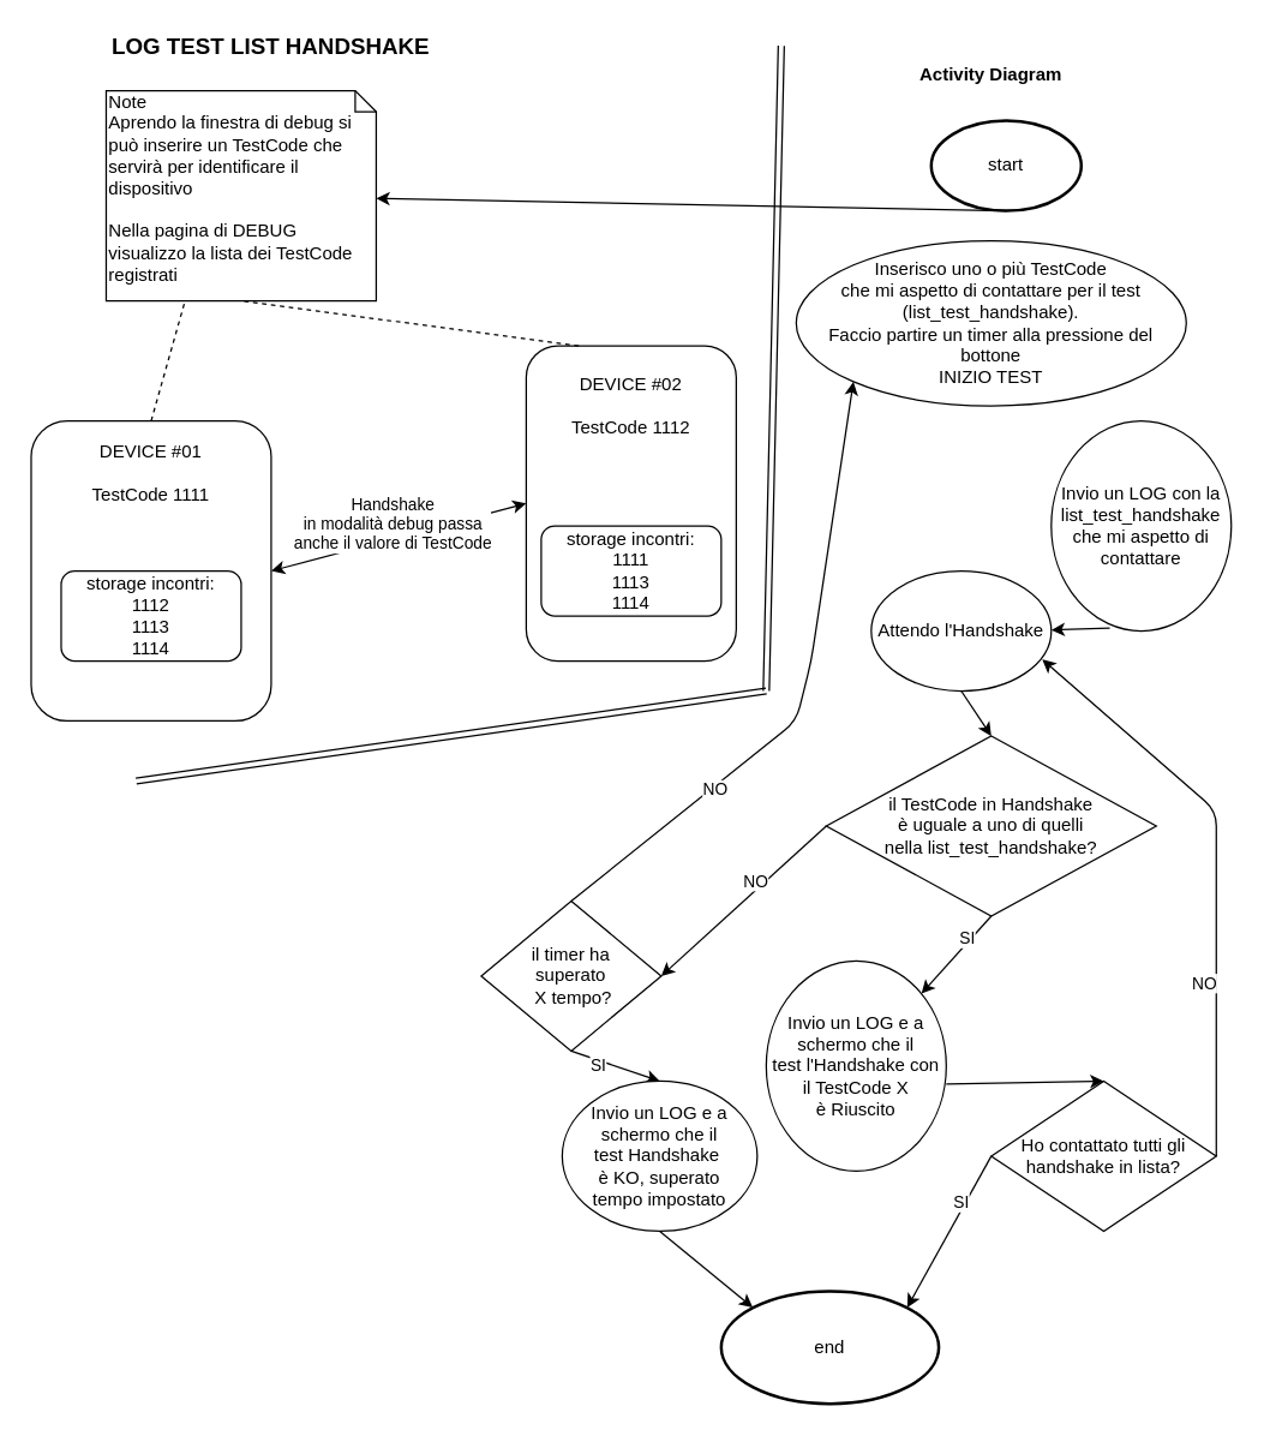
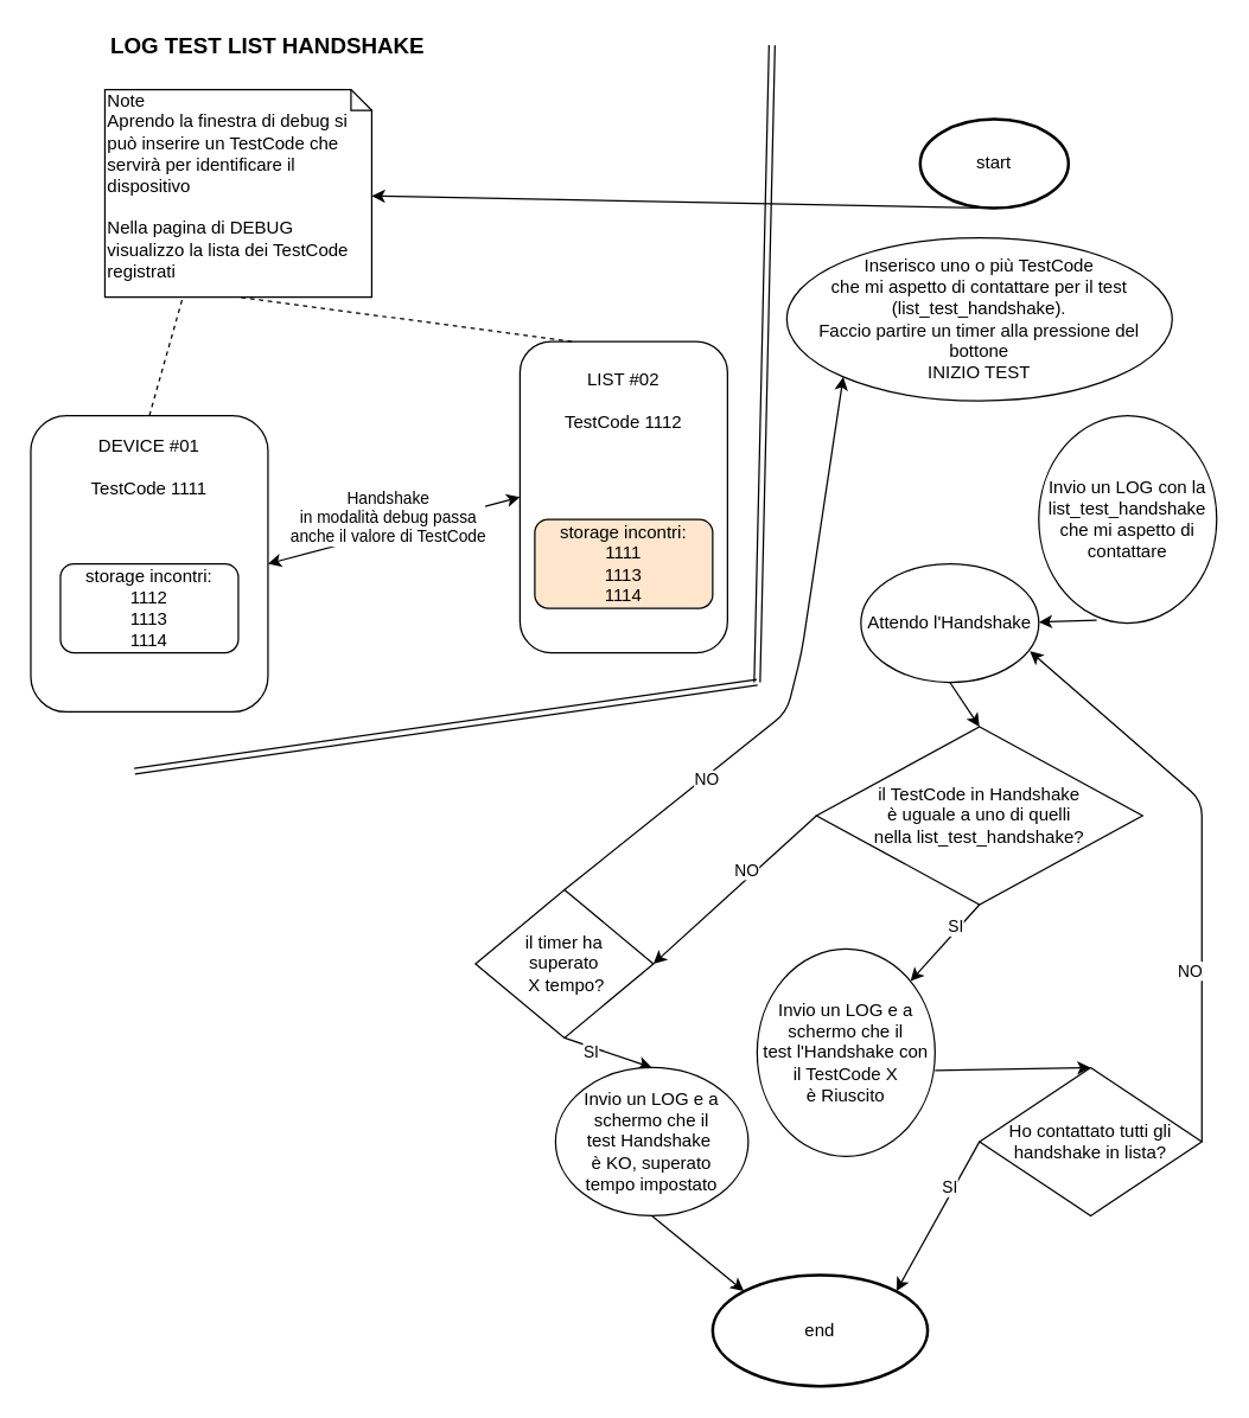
- <mxCell id="31" value="&lt;b&gt;&lt;font style=&quot;font-size: 12px&quot;&gt;Activity Diagram&lt;/font&gt;&lt;/b&gt;" style="text;html=1;strokeColor=none;fillColor=none;align=center;verticalAlign=middle;whiteSpace=wrap;rounded=0;" vertex="1" parent="1"><mxGeometry x="550" y="40" width="220" height="20" as="geometry" /></mxCell>
- <mxCell id="3" value="DEVICE #02&lt;br&gt;&lt;br&gt;TestCode 1112&lt;br&gt;&lt;br&gt;&lt;br&gt;&lt;br&gt;&lt;br&gt;&lt;br&gt;&lt;br&gt;&lt;br&gt;&lt;br&gt;&lt;br&gt;" style="rounded=1;whiteSpace=wrap;html=1;" vertex="1" parent="1"><mxGeometry x="350" y="230" width="140" height="210" as="geometry" /></mxCell>
+ <mxCell id="3" value="LIST #02&lt;br&gt;&lt;br&gt;TestCode 1112&lt;br&gt;&lt;br&gt;&lt;br&gt;&lt;br&gt;&lt;br&gt;&lt;br&gt;&lt;br&gt;&lt;br&gt;&lt;br&gt;&lt;br&gt;" style="rounded=1;whiteSpace=wrap;html=1;" vertex="1" parent="1"><mxGeometry x="350" y="230" width="140" height="210" as="geometry" /></mxCell>
- <mxCell id="32" value="storage incontri:&lt;br&gt;1111&lt;br&gt;1113&lt;br&gt;1114" style="rounded=1;whiteSpace=wrap;html=1;" vertex="1" parent="1"><mxGeometry x="360" y="350" width="120" height="60" as="geometry" /></mxCell>
+ <mxCell id="32" value="storage incontri:&lt;br&gt;1111&lt;br&gt;1113&lt;br&gt;1114" style="rounded=1;whiteSpace=wrap;html=1;fillColor=#ffe6cc;" vertex="1" parent="1"><mxGeometry x="360" y="350" width="120" height="60" as="geometry" /></mxCell>
